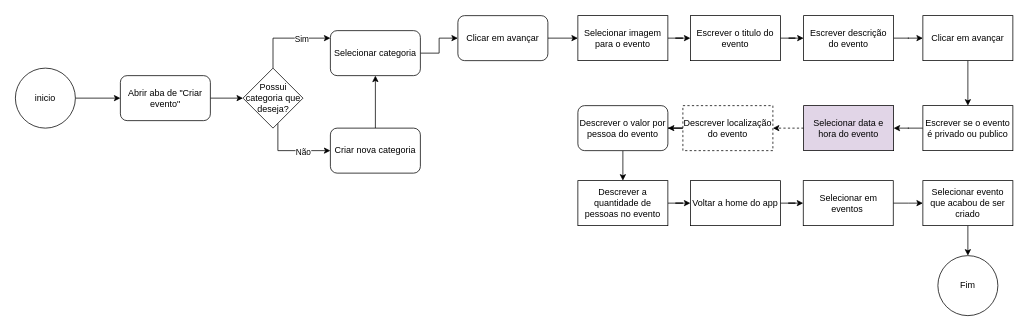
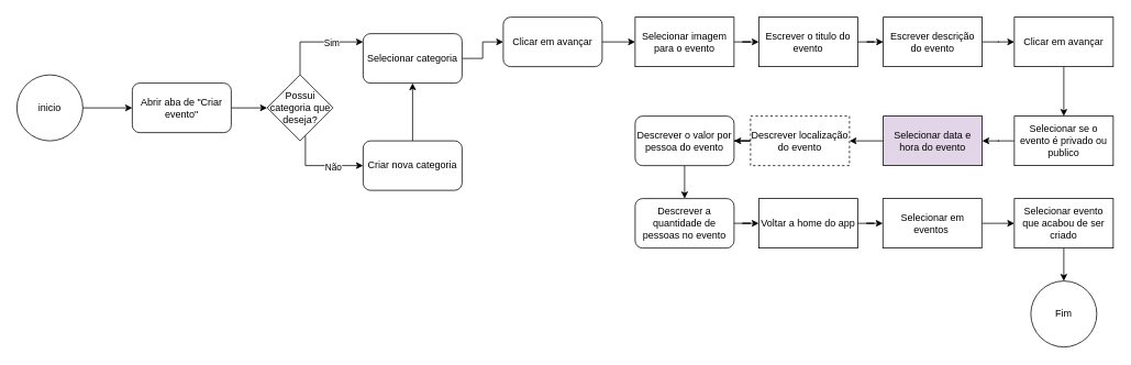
- <mxCell id="27" style="edgeStyle=orthogonalEdgeStyle;rounded=0;orthogonalLoop=1;jettySize=auto;html=1;dashed=1;" parent="1" source="28" target="30" edge="1"><mxGeometry relative="1" as="geometry" /></mxCell>
+ <mxCell id="27" style="edgeStyle=orthogonalEdgeStyle;rounded=0;orthogonalLoop=1;jettySize=auto;html=1;" parent="1" source="28" target="30" edge="1"><mxGeometry relative="1" as="geometry" /></mxCell>
- <mxCell id="26" value="Escrever se o evento é privado ou publico" style="rounded=0;whiteSpace=wrap;html=1;" parent="1" vertex="1"><mxGeometry x="1230" y="140" width="120" height="60" as="geometry" /></mxCell>
+ <mxCell id="26" value="Selecionar se o evento é privado ou publico" style="rounded=0;whiteSpace=wrap;html=1;" parent="1" vertex="1"><mxGeometry x="1230" y="140" width="120" height="60" as="geometry" /></mxCell>
- <mxCell id="34" value="Descrever a quantidade de pessoas no evento" style="rounded=0;whiteSpace=wrap;html=1;" parent="1" vertex="1"><mxGeometry x="770" y="240" width="120" height="60" as="geometry" /></mxCell>
+ <mxCell id="34" value="Descrever a quantidade de pessoas no evento" style="whiteSpace=wrap;html=1;rounded=1;" parent="1" vertex="1"><mxGeometry x="770" y="240" width="120" height="60" as="geometry" /></mxCell>
